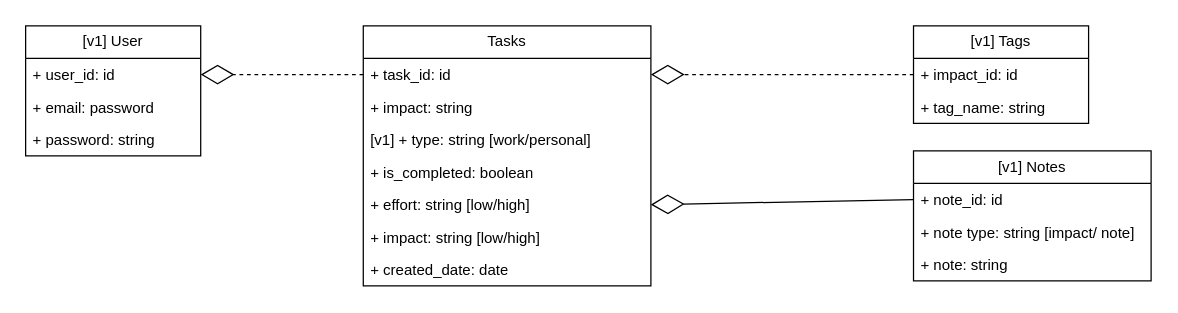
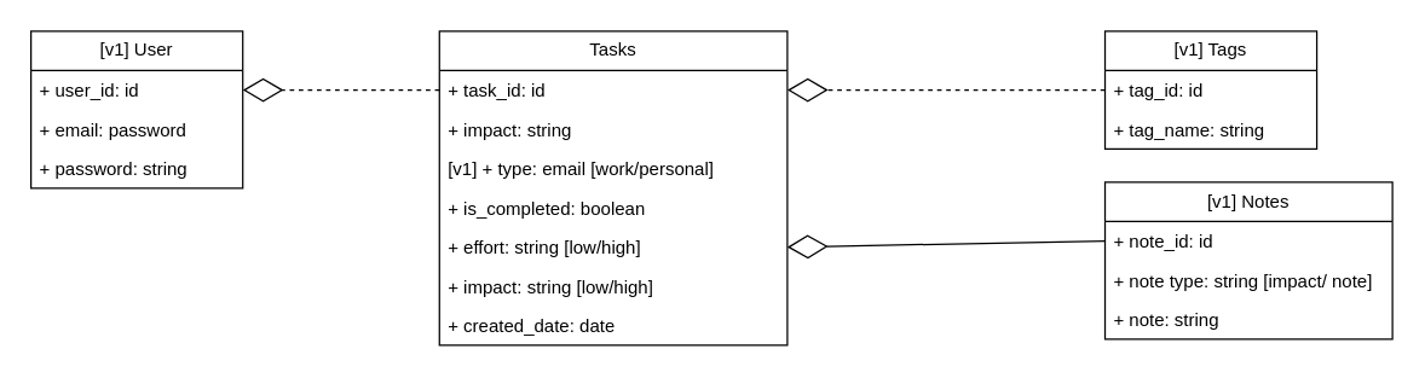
- <mxCell id="11" value="+ impact_id: id" style="text;strokeColor=none;fillColor=none;align=left;verticalAlign=top;spacingLeft=4;spacingRight=4;overflow=hidden;rotatable=0;points=[[0,0.5],[1,0.5]];portConstraint=eastwest;whiteSpace=wrap;html=1;" vertex="1" parent="10"><mxGeometry y="26" width="140" height="26" as="geometry" /></mxCell>
+ <mxCell id="11" value="+ tag_id: id" style="text;strokeColor=none;fillColor=none;align=left;verticalAlign=top;spacingLeft=4;spacingRight=4;overflow=hidden;rotatable=0;points=[[0,0.5],[1,0.5]];portConstraint=eastwest;whiteSpace=wrap;html=1;" vertex="1" parent="10"><mxGeometry y="26" width="140" height="26" as="geometry" /></mxCell>
- <mxCell id="5" value="[v1] + type: string [work/personal]" style="text;strokeColor=none;fillColor=none;align=left;verticalAlign=top;spacingLeft=4;spacingRight=4;overflow=hidden;rotatable=0;points=[[0,0.5],[1,0.5]];portConstraint=eastwest;whiteSpace=wrap;html=1;" vertex="1" parent="2"><mxGeometry y="78" width="230" height="26" as="geometry" /></mxCell>
+ <mxCell id="5" value="[v1] + type: email [work/personal]" style="text;strokeColor=none;fillColor=none;align=left;verticalAlign=top;spacingLeft=4;spacingRight=4;overflow=hidden;rotatable=0;points=[[0,0.5],[1,0.5]];portConstraint=eastwest;whiteSpace=wrap;html=1;" vertex="1" parent="2"><mxGeometry y="78" width="230" height="26" as="geometry" /></mxCell>
